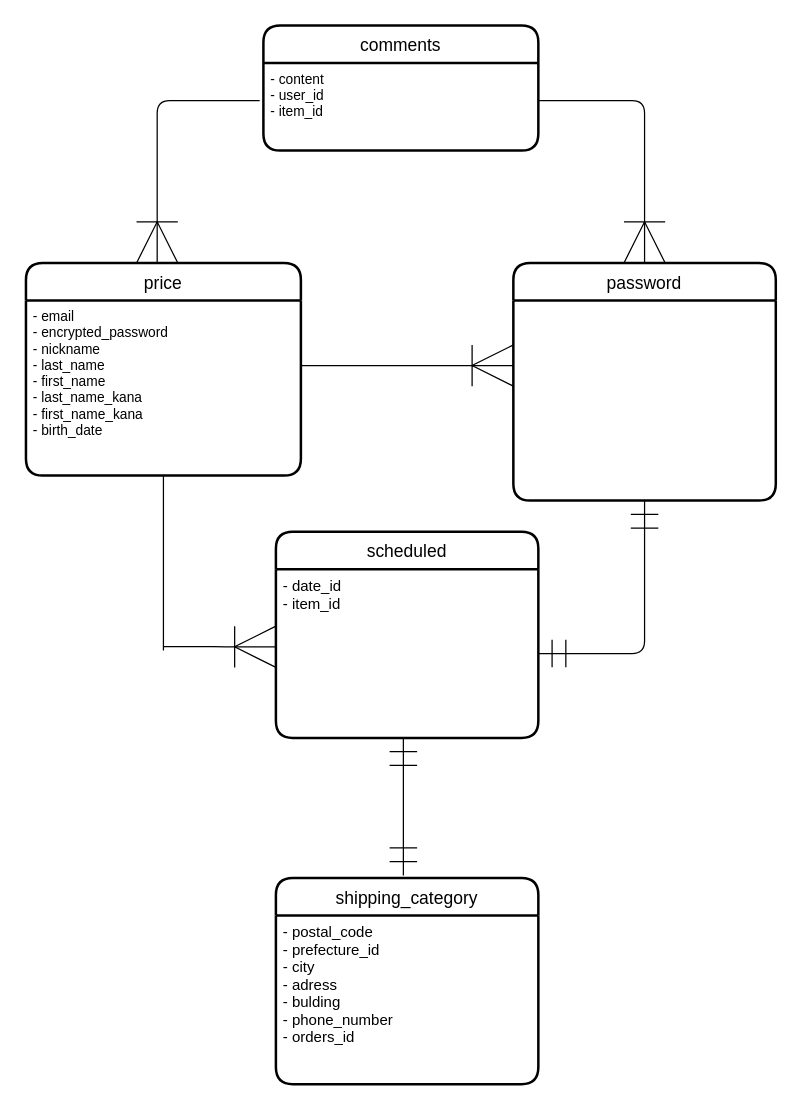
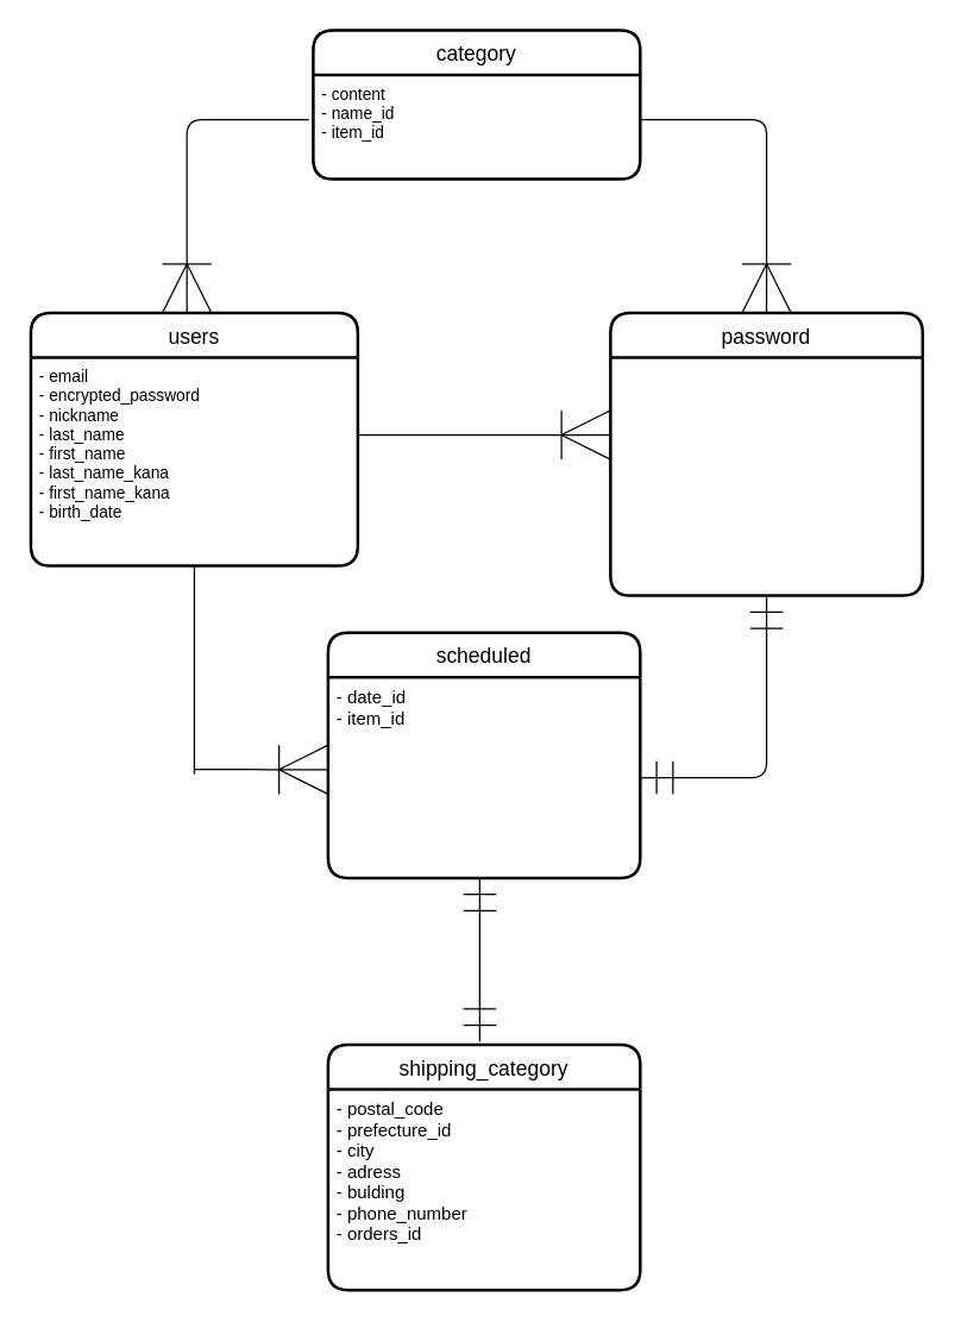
- <mxCell id="15" value="comments" style="swimlane;childLayout=stackLayout;horizontal=1;startSize=30;horizontalStack=0;rounded=1;fontSize=14;fontStyle=0;strokeWidth=2;resizeParent=0;resizeLast=1;shadow=0;dashed=0;align=center;labelBorderColor=none;strokeColor=default;" vertex="1" parent="1"><mxGeometry x="210" y="20" width="220" height="100" as="geometry" /></mxCell>
+ <mxCell id="15" value="category" style="swimlane;childLayout=stackLayout;horizontal=1;startSize=30;horizontalStack=0;rounded=1;fontSize=14;fontStyle=0;strokeWidth=2;resizeParent=0;resizeLast=1;shadow=0;dashed=0;align=center;labelBorderColor=none;strokeColor=default;" vertex="1" parent="1"><mxGeometry x="210" y="20" width="220" height="100" as="geometry" /></mxCell>
- <mxCell id="16" value="- content&#10;- user_id&#10;- item_id" style="align=left;strokeColor=none;fillColor=none;spacingLeft=4;fontSize=11;verticalAlign=top;resizable=0;rotatable=0;part=1;" vertex="1" parent="15"><mxGeometry y="30" width="220" height="70" as="geometry" /></mxCell>
+ <mxCell id="16" value="- content&#10;- name_id&#10;- item_id" style="align=left;strokeColor=none;fillColor=none;spacingLeft=4;fontSize=11;verticalAlign=top;resizable=0;rotatable=0;part=1;" vertex="1" parent="15"><mxGeometry y="30" width="220" height="70" as="geometry" /></mxCell>
- <mxCell id="2" value="price" style="swimlane;childLayout=stackLayout;horizontal=1;startSize=30;horizontalStack=0;rounded=1;fontSize=14;fontStyle=0;strokeWidth=2;resizeParent=0;resizeLast=1;shadow=0;dashed=0;align=center;labelBorderColor=none;strokeColor=default;" parent="1" vertex="1"><mxGeometry x="20" y="210" width="220" height="170" as="geometry" /></mxCell>
+ <mxCell id="2" value="users" style="swimlane;childLayout=stackLayout;horizontal=1;startSize=30;horizontalStack=0;rounded=1;fontSize=14;fontStyle=0;strokeWidth=2;resizeParent=0;resizeLast=1;shadow=0;dashed=0;align=center;labelBorderColor=none;strokeColor=default;" parent="1" vertex="1"><mxGeometry x="20" y="210" width="220" height="170" as="geometry" /></mxCell>
